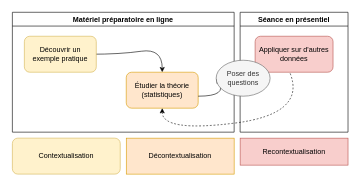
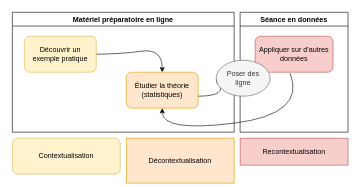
- <mxCell id="8" value="Séance en présentiel" style="swimlane;whiteSpace=wrap;html=1;" vertex="1" parent="1"><mxGeometry x="400" y="20" width="180" height="200" as="geometry" /></mxCell>
+ <mxCell id="8" value="Séance en données" style="swimlane;whiteSpace=wrap;html=1;" vertex="1" parent="1"><mxGeometry x="400" y="20" width="180" height="200" as="geometry" /></mxCell>
- <mxCell id="11" value="Poser des&lt;br&gt;questions" style="ellipse;whiteSpace=wrap;html=1;fillColor=#f5f5f5;fontColor=#333333;strokeColor=#666666;" vertex="1" parent="1"><mxGeometry x="360" y="100" width="90" height="60" as="geometry" /></mxCell>
+ <mxCell id="11" value="Poser des&lt;br&gt;ligne" style="ellipse;whiteSpace=wrap;html=1;fillColor=#f5f5f5;fontColor=#333333;strokeColor=#666666;" vertex="1" parent="1"><mxGeometry x="360" y="100" width="90" height="60" as="geometry" /></mxCell>
- <mxCell id="6" value="" style="curved=1;endArrow=classic;html=1;rounded=0;exitX=0.45;exitY=1.033;exitDx=0;exitDy=0;exitPerimeter=0;entryX=0.5;entryY=1;entryDx=0;entryDy=0;dashed=1;" edge="1" parent="1" source="9" target="4"><mxGeometry width="50" height="50" relative="1" as="geometry"><mxPoint x="550" y="230" as="sourcePoint" /><mxPoint x="270" y="190" as="targetPoint" /><Array as="points"><mxPoint x="510" y="190" /><mxPoint x="270" y="220" /></Array></mxGeometry></mxCell>
+ <mxCell id="6" value="" style="curved=1;endArrow=classic;html=1;rounded=0;exitX=0.45;exitY=1.033;exitDx=0;exitDy=0;exitPerimeter=0;entryX=0.5;entryY=1;entryDx=0;entryDy=0;" edge="1" parent="1" source="9" target="4"><mxGeometry width="50" height="50" relative="1" as="geometry"><mxPoint x="550" y="230" as="sourcePoint" /><mxPoint x="270" y="190" as="targetPoint" /><Array as="points"><mxPoint x="510" y="190" /><mxPoint x="270" y="220" /></Array></mxGeometry></mxCell>
- <mxCell id="12" value="Décontextualisation" style="rounded=0;whiteSpace=wrap;html=1;fillColor=#ffe6cc;strokeColor=#d79b00;" vertex="1" parent="1"><mxGeometry x="210" y="230" width="180" height="60" as="geometry" /></mxCell>
+ <mxCell id="12" value="Décontextualisation" style="rounded=0;whiteSpace=wrap;html=1;fillColor=#ffe6cc;strokeColor=#d79b00;" vertex="1" parent="1"><mxGeometry x="210" y="230" width="180" height="75" as="geometry" /></mxCell>
